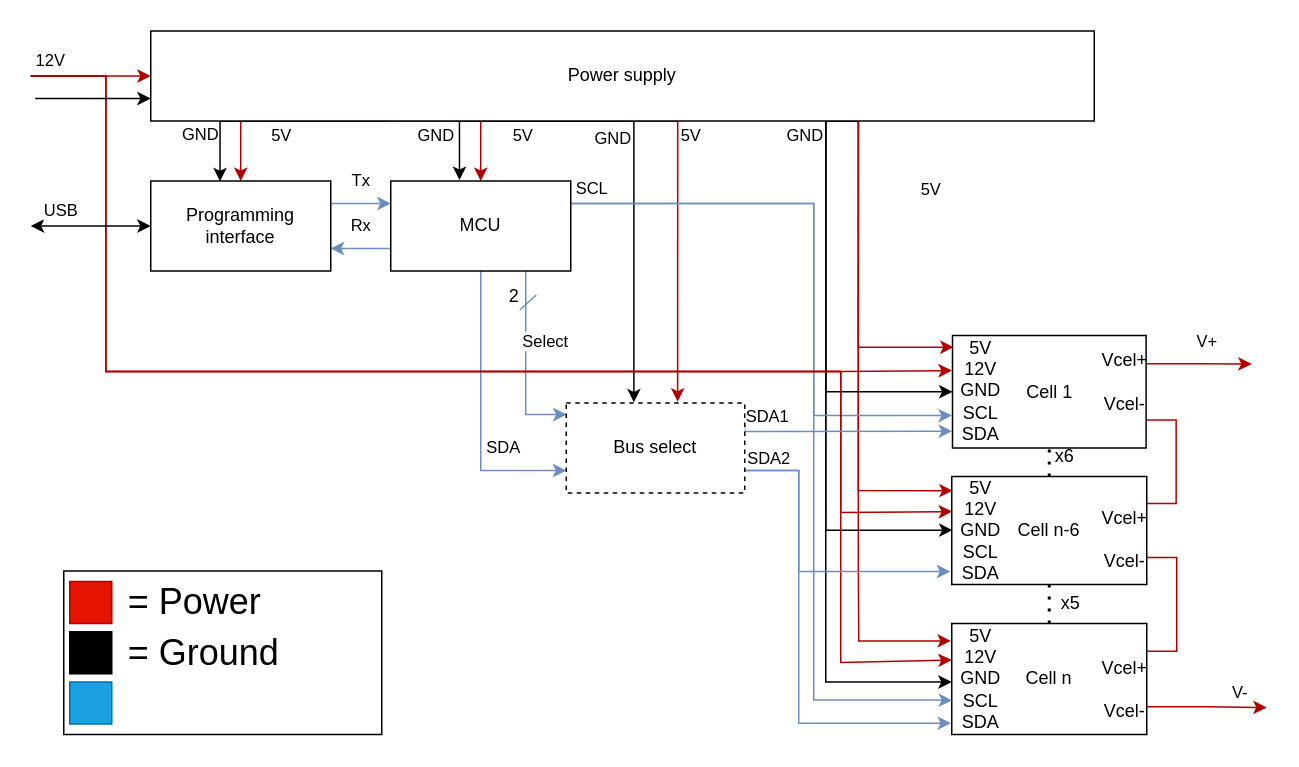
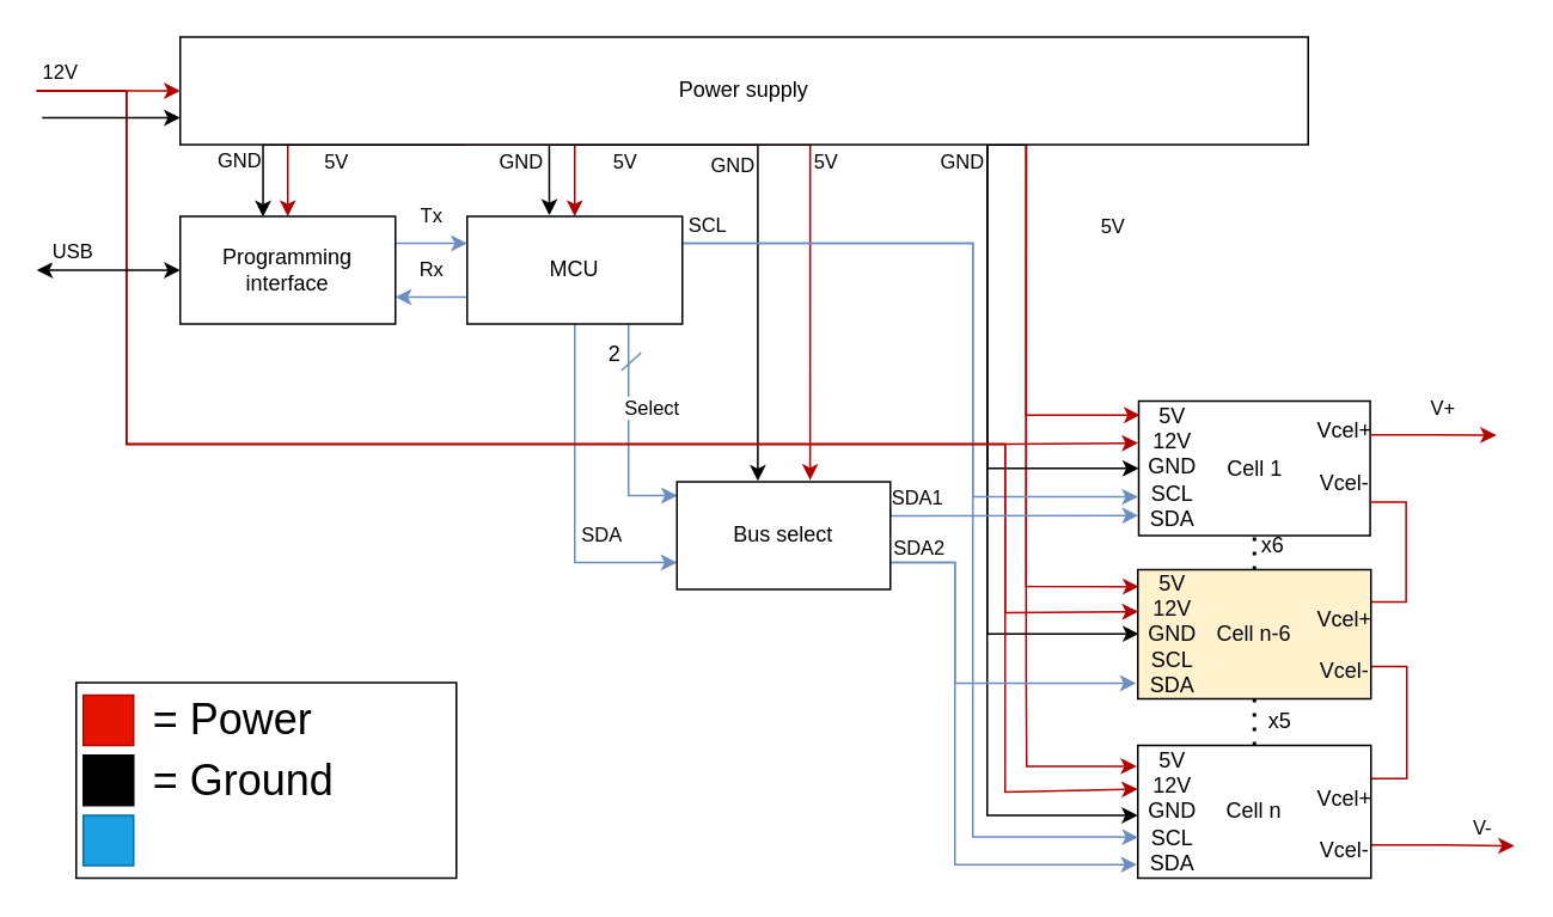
- <mxCell id="45" value="Bus select" style="rounded=0;whiteSpace=wrap;html=1;dashed=1;" parent="1" vertex="1"><mxGeometry x="377" y="268" width="119" height="60" as="geometry" /></mxCell>
+ <mxCell id="45" value="Bus select" style="rounded=0;whiteSpace=wrap;html=1;" parent="1" vertex="1"><mxGeometry x="377" y="268" width="119" height="60" as="geometry" /></mxCell>
- <mxCell id="22" value="Cell n-6" style="rounded=0;whiteSpace=wrap;html=1;" parent="1" vertex="1"><mxGeometry x="634" y="317" width="130" height="72" as="geometry" /></mxCell>
+ <mxCell id="22" value="Cell n-6" style="rounded=0;whiteSpace=wrap;html=1;fillColor=#fff2cc;" parent="1" vertex="1"><mxGeometry x="634" y="317" width="130" height="72" as="geometry" /></mxCell>
